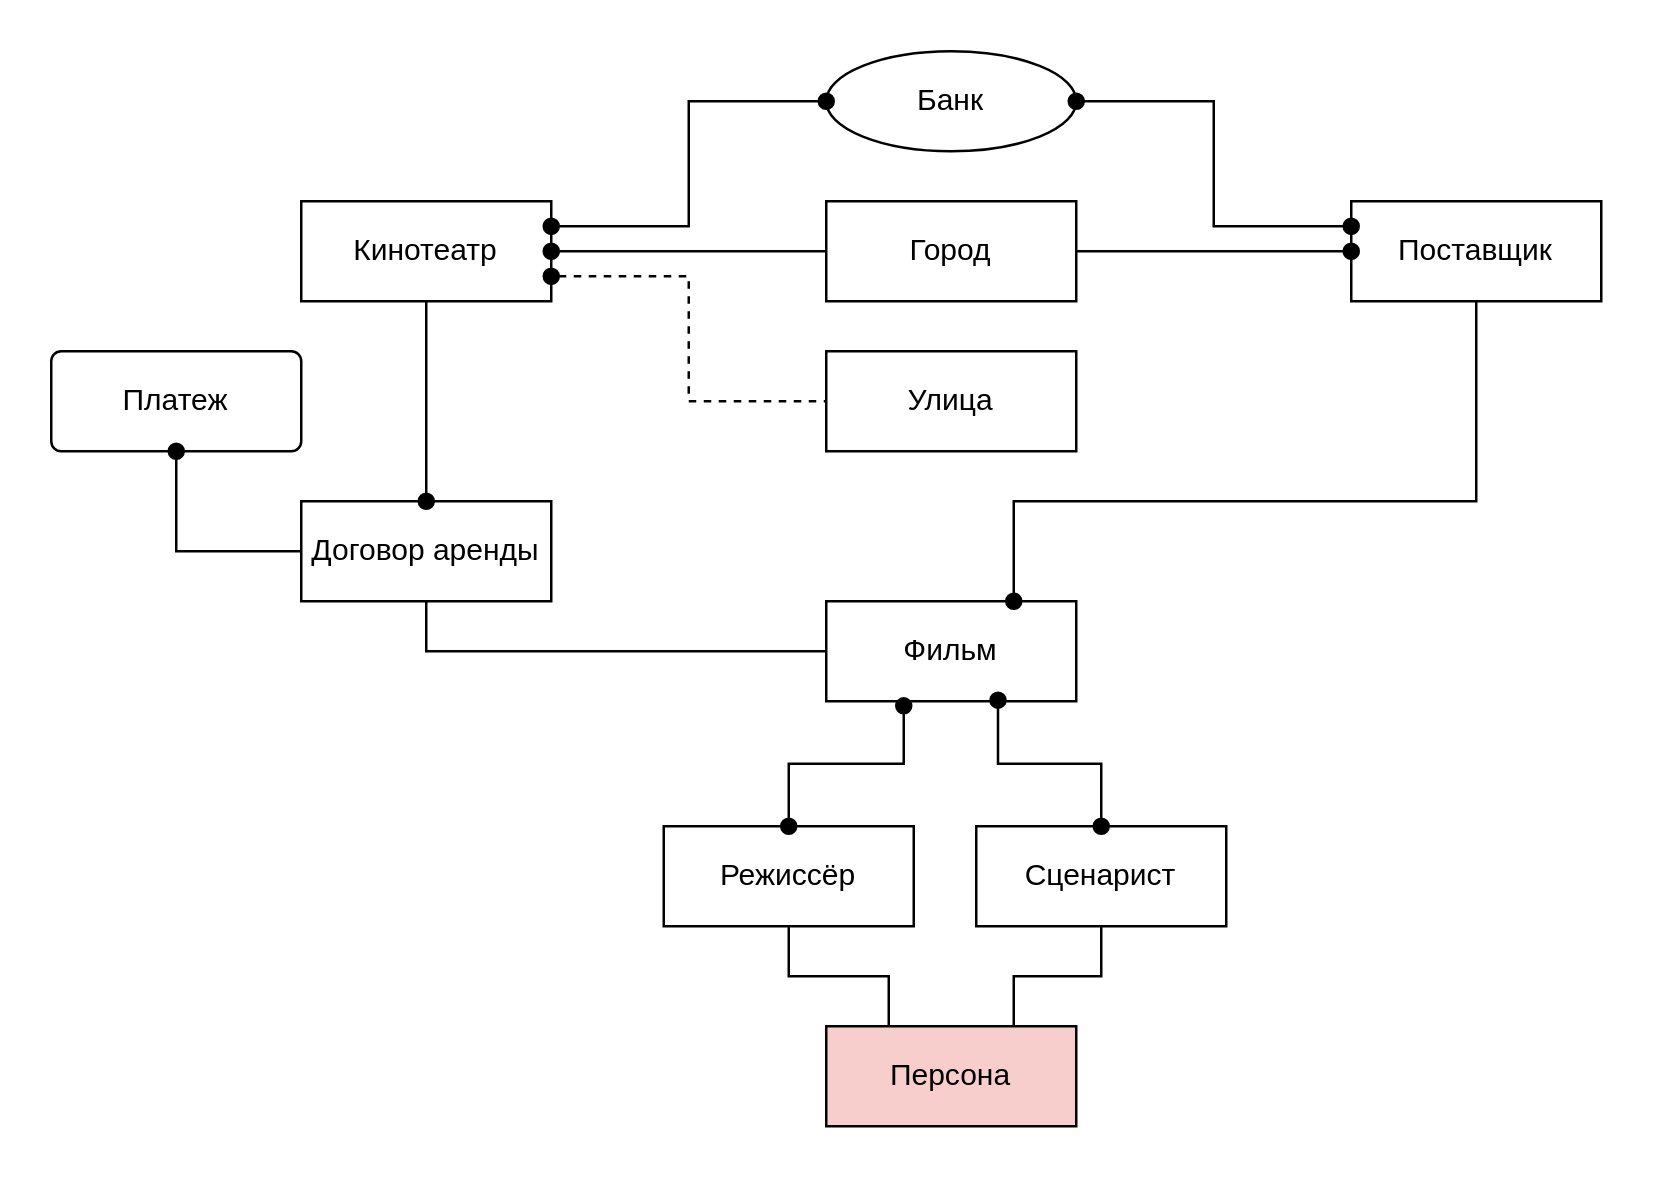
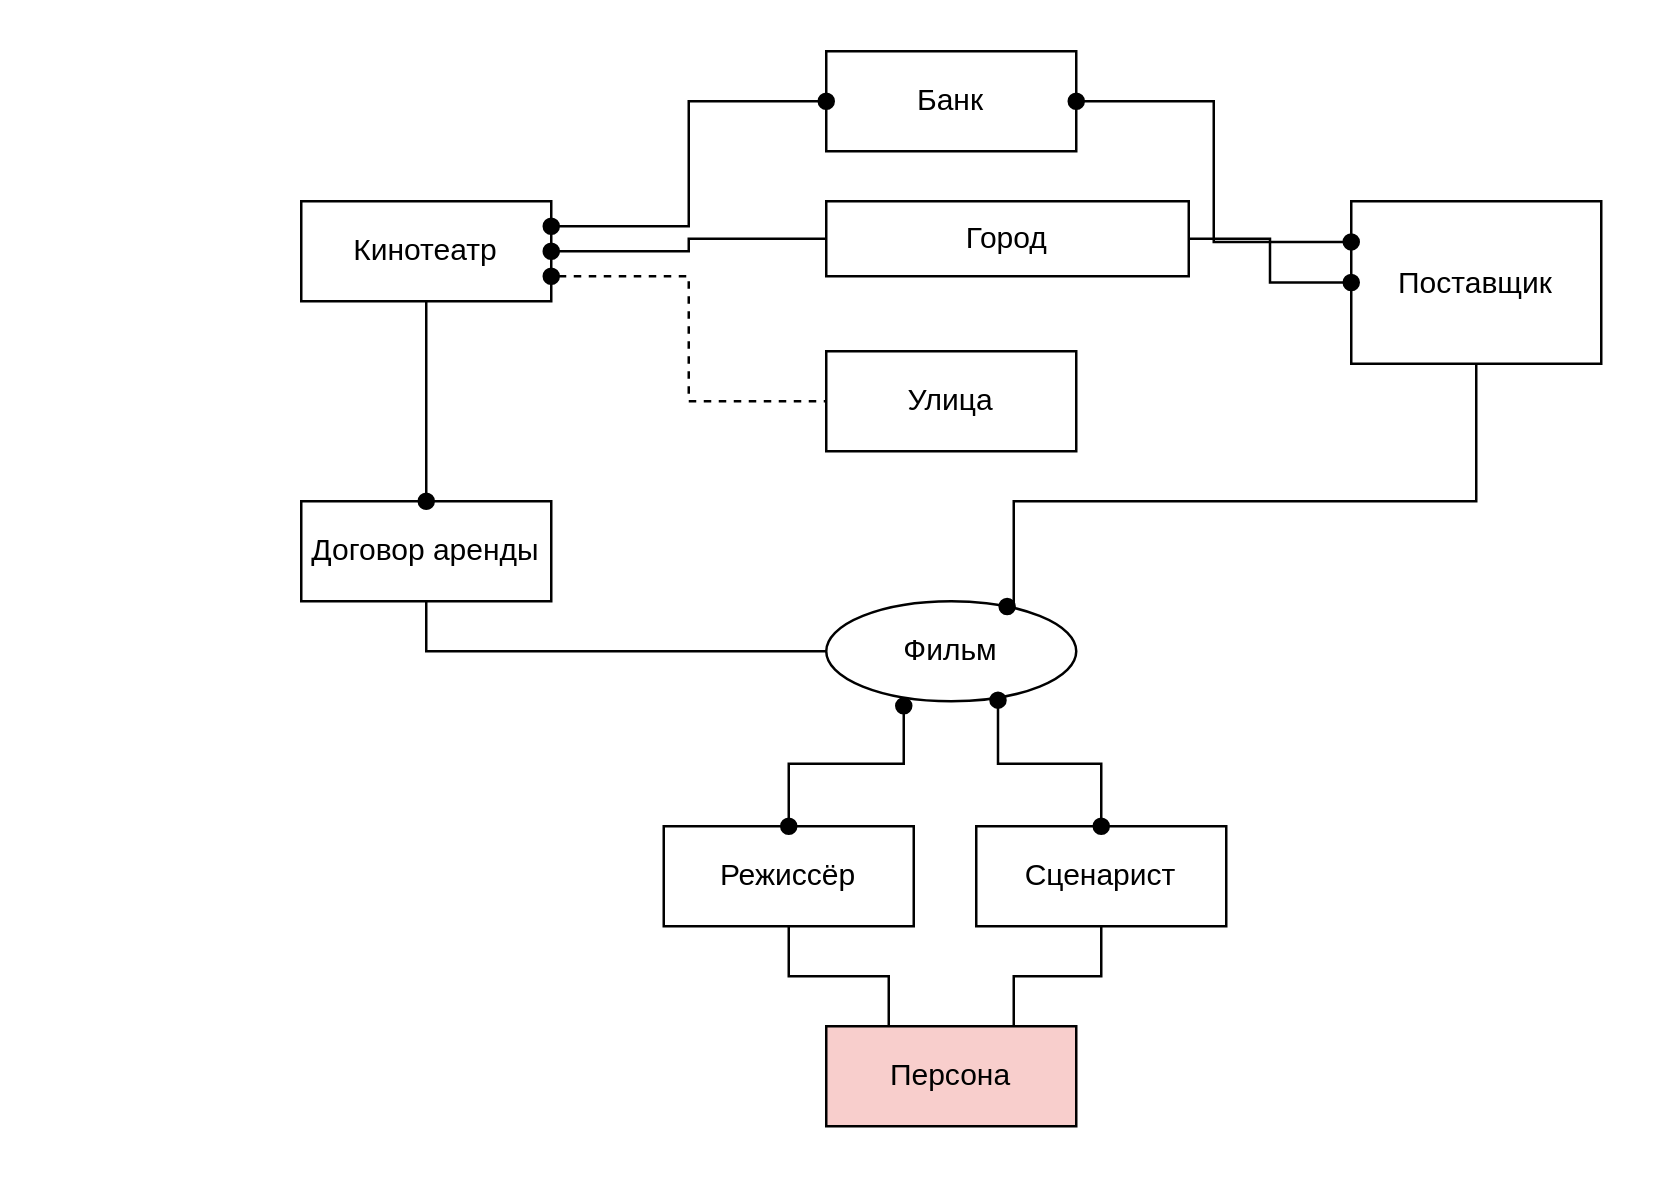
- <mxCell id="7" value="Банк" style="ellipse;whiteSpace=wrap;html=1;align=center;fillColor=none;" vertex="1" parent="1"><mxGeometry x="330" y="20" width="100" height="40" as="geometry" /></mxCell>
+ <mxCell id="7" value="Банк" style="whiteSpace=wrap;html=1;align=center;fillColor=none;" vertex="1" parent="1"><mxGeometry x="330" y="20" width="100" height="40" as="geometry" /></mxCell>
- <mxCell id="8" value="Город" style="whiteSpace=wrap;html=1;align=center;fillColor=none;" vertex="1" parent="1"><mxGeometry x="330" y="80" width="100" height="40" as="geometry" /></mxCell>
+ <mxCell id="8" value="Город" style="whiteSpace=wrap;html=1;align=center;fillColor=none;" vertex="1" parent="1"><mxGeometry x="330" y="80" width="145" height="30" as="geometry" /></mxCell>
- <mxCell id="12" value="Поставщик" style="whiteSpace=wrap;html=1;align=center;fillColor=none;" vertex="1" parent="1"><mxGeometry x="540" y="80" width="100" height="40" as="geometry" /></mxCell>
+ <mxCell id="12" value="Поставщик" style="whiteSpace=wrap;html=1;align=center;fillColor=none;" vertex="1" parent="1"><mxGeometry x="540" y="80" width="100" height="65" as="geometry" /></mxCell>
- <mxCell id="18" value="Платеж" style="rounded=1;arcSize=10;whiteSpace=wrap;html=1;align=center;fillColor=none;" vertex="1" parent="1"><mxGeometry x="20" y="140" width="100" height="40" as="geometry" /></mxCell>
- <mxCell id="17" style="edgeStyle=orthogonalEdgeStyle;rounded=0;orthogonalLoop=1;jettySize=auto;html=1;exitX=0.5;exitY=1;exitDx=0;exitDy=0;entryX=0;entryY=0.5;entryDx=0;entryDy=0;startArrow=oval;startFill=1;endArrow=none;endFill=0;" edge="1" parent="1" source="18" target="16"><mxGeometry relative="1" as="geometry" /></mxCell>
- <mxCell id="14" value="Фильм" style="whiteSpace=wrap;html=1;align=center;fillColor=none;" vertex="1" parent="1"><mxGeometry x="330" y="240" width="100" height="40" as="geometry" /></mxCell>
+ <mxCell id="14" value="Фильм" style="ellipse;whiteSpace=wrap;html=1;align=center;fillColor=none;" vertex="1" parent="1"><mxGeometry x="330" y="240" width="100" height="40" as="geometry" /></mxCell>
